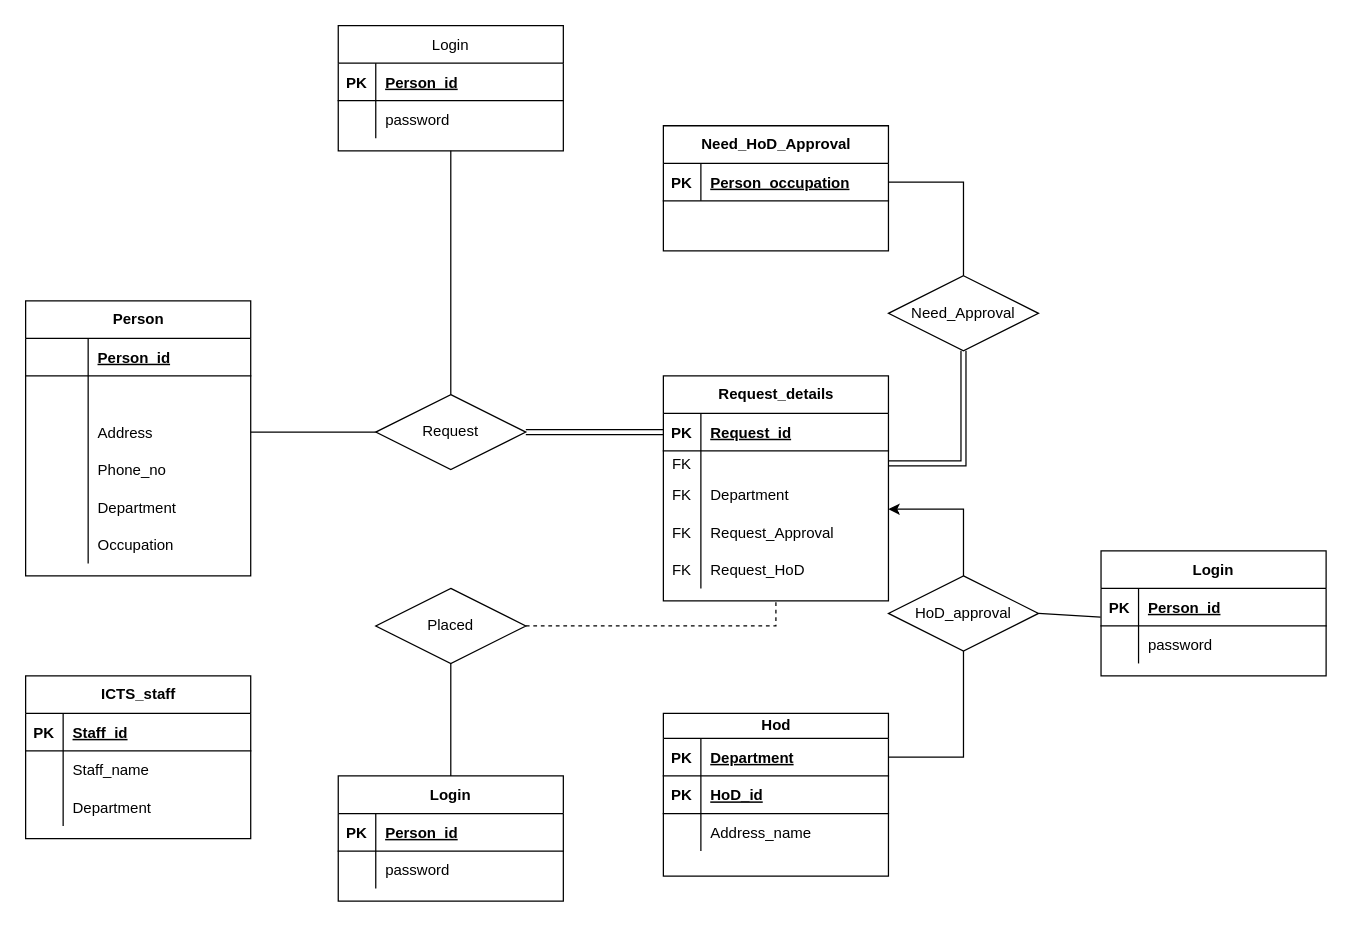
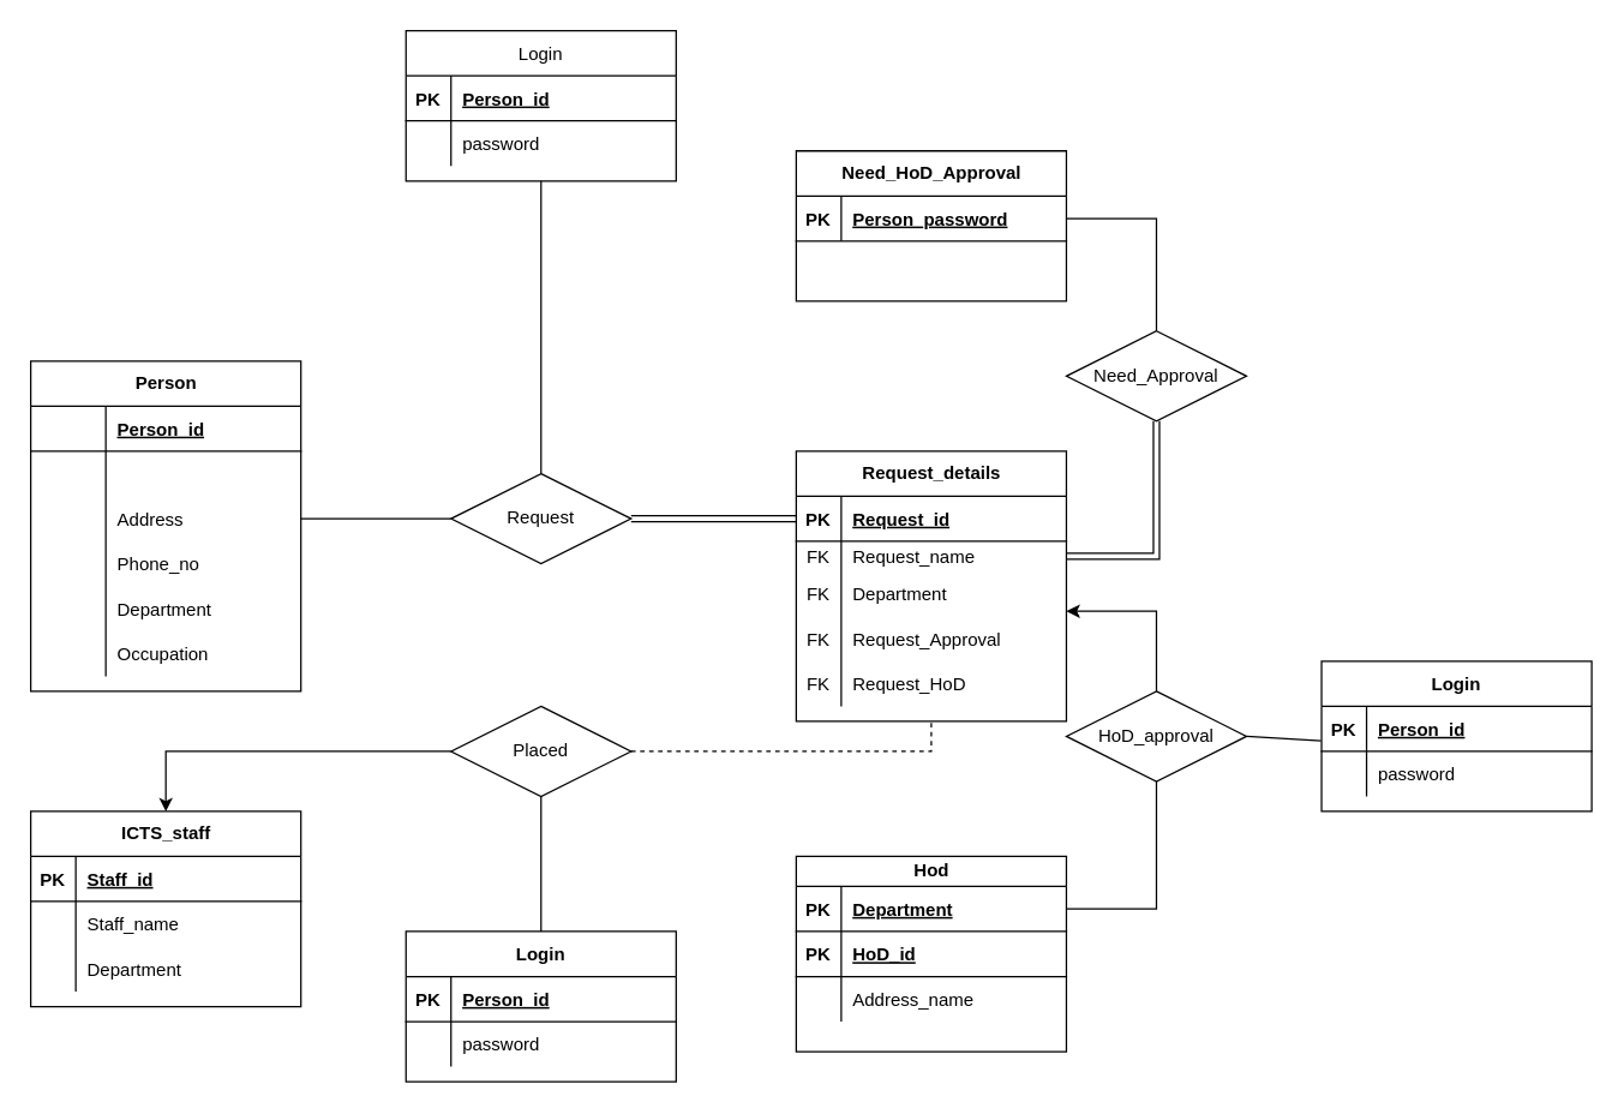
- <mxCell id="38" value="Person_occupation" style="shape=partialRectangle;connectable=0;fillColor=none;top=0;left=0;bottom=0;right=0;align=left;spacingLeft=6;fontStyle=5;overflow=hidden;" parent="36" vertex="1"><mxGeometry x="30" width="150" height="30" as="geometry" /></mxCell>
+ <mxCell id="38" value="Person_password" style="shape=partialRectangle;connectable=0;fillColor=none;top=0;left=0;bottom=0;right=0;align=left;spacingLeft=6;fontStyle=5;overflow=hidden;" parent="36" vertex="1"><mxGeometry x="30" width="150" height="30" as="geometry" /></mxCell>
+ <mxCell id="25" value="Request_name" style="shape=partialRectangle;connectable=0;fillColor=none;top=0;left=0;bottom=0;right=0;align=left;spacingLeft=6;overflow=hidden;" parent="23" vertex="1"><mxGeometry x="30" width="150" height="20" as="geometry" /></mxCell>
+ <mxCell id="65" style="edgeStyle=orthogonalEdgeStyle;rounded=0;orthogonalLoop=1;jettySize=auto;html=1;entryX=0.5;entryY=0;entryDx=0;entryDy=0;" parent="1" source="66" target="51" edge="1"><mxGeometry relative="1" as="geometry" /></mxCell>
